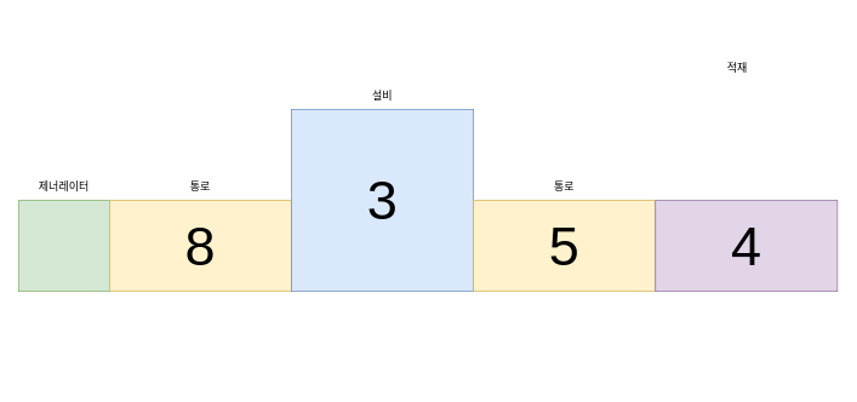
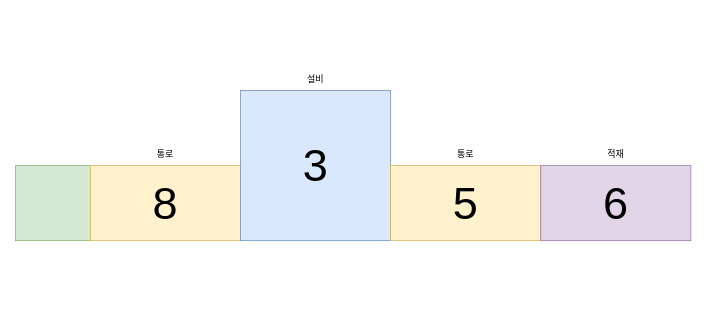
- <mxCell id="11" value="적재" style="text;strokeColor=none;fillColor=none;align=center;verticalAlign=middle;spacingLeft=4;spacingRight=4;overflow=hidden;points=[[0,0.5],[1,0.5]];portConstraint=eastwest;rotatable=0;whiteSpace=wrap;html=1;" parent="1" vertex="1"><mxGeometry x="790" y="60" width="40" height="30" as="geometry" /></mxCell>
+ <mxCell id="11" value="적재" style="text;strokeColor=none;fillColor=none;align=center;verticalAlign=middle;spacingLeft=4;spacingRight=4;overflow=hidden;points=[[0,0.5],[1,0.5]];portConstraint=eastwest;rotatable=0;whiteSpace=wrap;html=1;" parent="1" vertex="1"><mxGeometry x="800" y="190" width="40" height="30" as="geometry" /></mxCell>
- <mxCell id="3" value="제너레이터" style="text;strokeColor=none;fillColor=none;align=center;verticalAlign=middle;spacingLeft=4;spacingRight=4;overflow=hidden;points=[[0,0.5],[1,0.5]];portConstraint=eastwest;rotatable=0;whiteSpace=wrap;html=1;" parent="1" vertex="1"><mxGeometry x="35" y="190" width="70" height="30" as="geometry" /></mxCell>
- <mxCell id="17" value="&lt;font style=&quot;font-size: 60px;&quot;&gt;4&lt;/font&gt;" style="text;strokeColor=none;fillColor=none;align=center;verticalAlign=middle;spacingLeft=4;spacingRight=4;overflow=hidden;points=[[0,0.5],[1,0.5]];portConstraint=eastwest;rotatable=0;whiteSpace=wrap;html=1;fontSize=60;" parent="1" vertex="1"><mxGeometry x="770" y="220" width="100" height="100" as="geometry" /></mxCell>
+ <mxCell id="17" value="&lt;font style=&quot;font-size: 60px;&quot;&gt;6&lt;/font&gt;" style="text;strokeColor=none;fillColor=none;align=center;verticalAlign=middle;spacingLeft=4;spacingRight=4;overflow=hidden;points=[[0,0.5],[1,0.5]];portConstraint=eastwest;rotatable=0;whiteSpace=wrap;html=1;fontSize=60;" parent="1" vertex="1"><mxGeometry x="770" y="220" width="100" height="100" as="geometry" /></mxCell>
